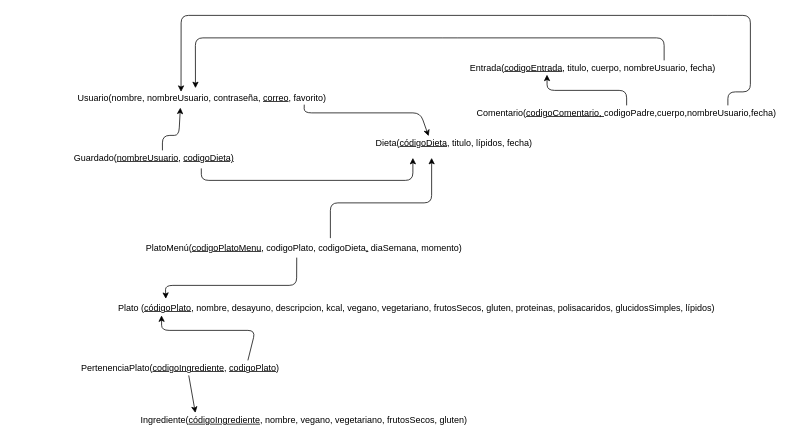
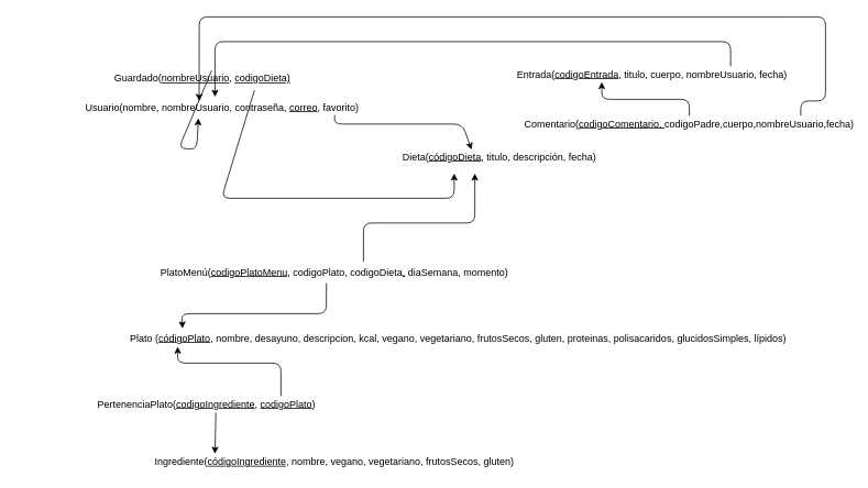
- <mxCell id="5" value="Dieta(&lt;u&gt;códigoDieta&lt;/u&gt;, titulo, lípidos, fecha)" style="text;html=1;strokeColor=none;fillColor=none;align=center;verticalAlign=middle;whiteSpace=wrap;rounded=0;" parent="1" vertex="1"><mxGeometry x="480" y="180" width="250" height="20" as="geometry" /></mxCell>
+ <mxCell id="5" value="Dieta(&lt;u&gt;códigoDieta&lt;/u&gt;, titulo, descripción, fecha)" style="text;html=1;strokeColor=none;fillColor=none;align=center;verticalAlign=middle;whiteSpace=wrap;rounded=0;" parent="1" vertex="1"><mxGeometry x="480" y="180" width="250" height="20" as="geometry" /></mxCell>
- <mxCell id="6" value="Guardado(&lt;u&gt;nombreUsuario&lt;/u&gt;, &lt;u&gt;codigoDieta)&lt;/u&gt;" style="text;html=1;strokeColor=none;fillColor=none;align=center;verticalAlign=middle;whiteSpace=wrap;rounded=0;" parent="1" vertex="1"><mxGeometry x="20" y="200" width="370" height="20" as="geometry" /></mxCell>
+ <mxCell id="6" value="Guardado(&lt;u&gt;nombreUsuario&lt;/u&gt;, &lt;u&gt;codigoDieta)&lt;/u&gt;" style="text;html=1;strokeColor=none;fillColor=none;align=center;verticalAlign=middle;whiteSpace=wrap;rounded=0;" parent="1" vertex="1"><mxGeometry x="60" y="85" width="370" height="20" as="geometry" /></mxCell>
- <mxCell id="7" value="PertenenciaPlato(&lt;u&gt;codigoIngrediente&lt;/u&gt;, &lt;u&gt;codigoPlato&lt;/u&gt;)" style="text;html=1;strokeColor=none;fillColor=none;align=center;verticalAlign=middle;whiteSpace=wrap;rounded=0;" parent="1" vertex="1"><mxGeometry x="60" y="480" width="360" height="20" as="geometry" /></mxCell>
+ <mxCell id="7" value="PertenenciaPlato(&lt;u&gt;codigoIngrediente&lt;/u&gt;, &lt;u&gt;codigoPlato&lt;/u&gt;)" style="text;html=1;strokeColor=none;fillColor=none;align=center;verticalAlign=middle;whiteSpace=wrap;rounded=0;" parent="1" vertex="1"><mxGeometry x="70" y="480" width="360" height="20" as="geometry" /></mxCell>
